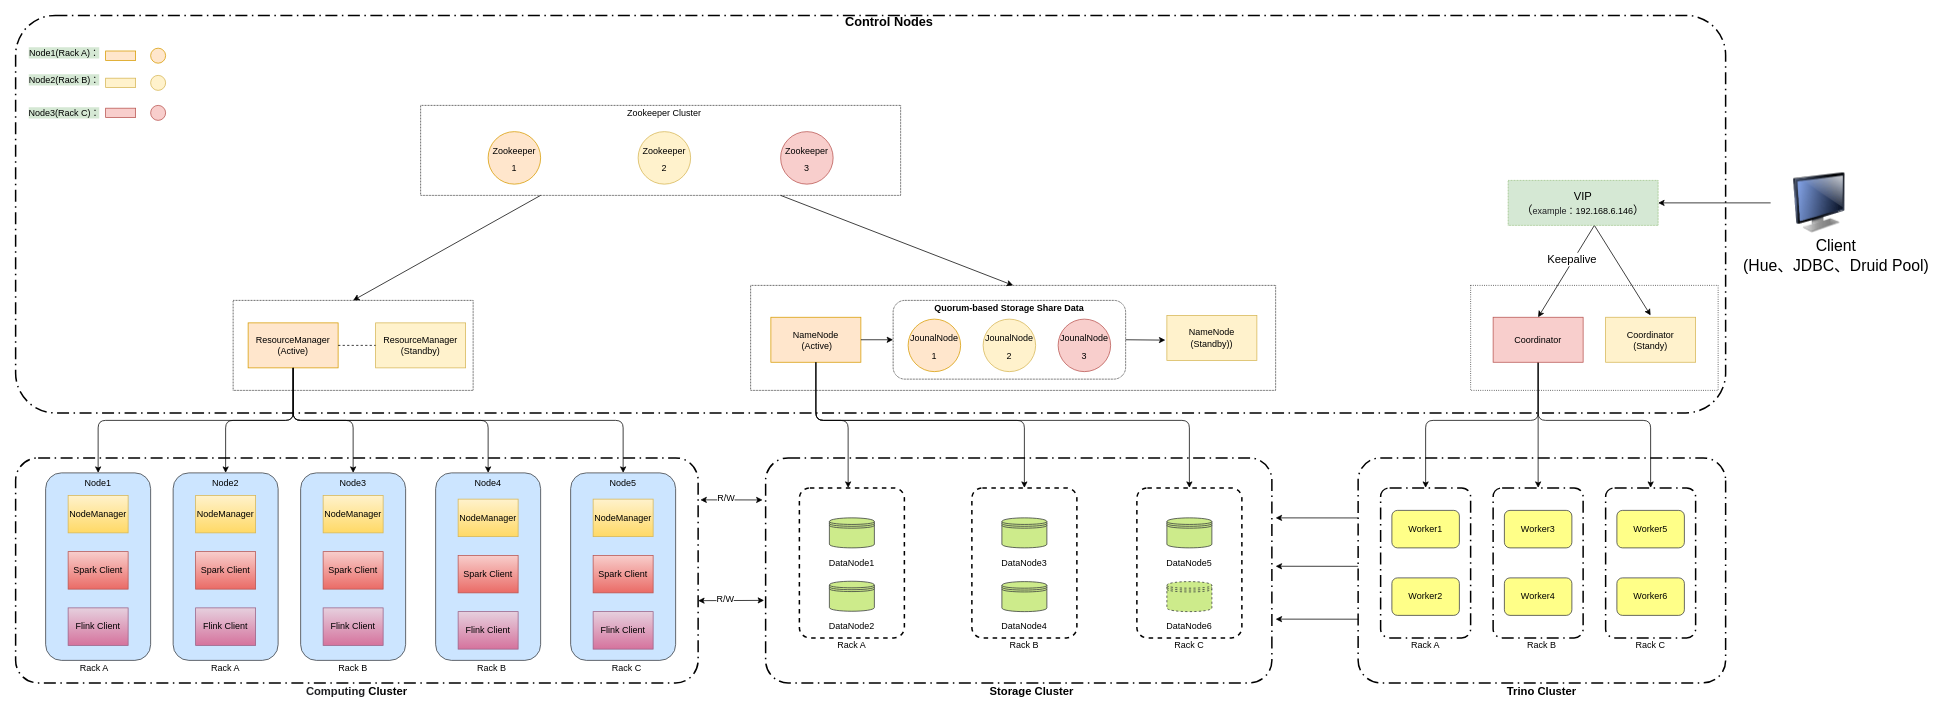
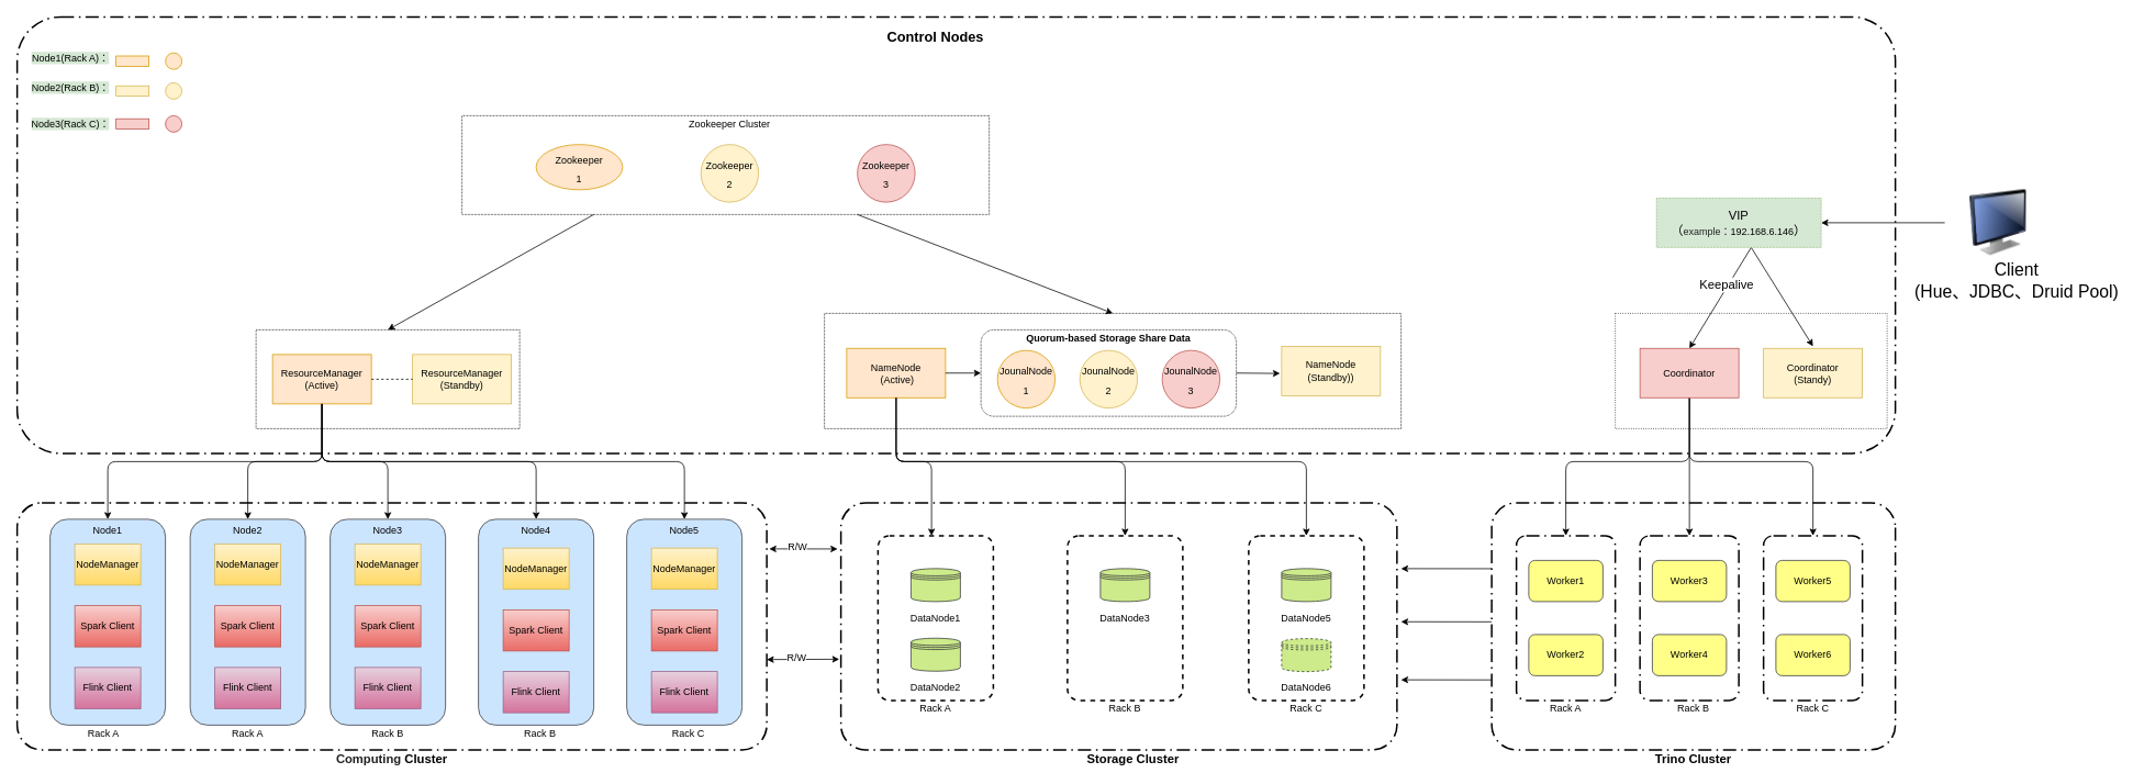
- <mxCell id="98" value="Control Nodes" style="text;html=1;strokeColor=none;fillColor=none;align=center;verticalAlign=middle;whiteSpace=wrap;rounded=0;fontSize=17;fontStyle=1" parent="1" vertex="1"><mxGeometry x="1120" y="20" width="130" height="20" as="geometry" /></mxCell>
+ <mxCell id="98" value="Control Nodes" style="text;html=1;strokeColor=none;fillColor=none;align=center;verticalAlign=middle;whiteSpace=wrap;rounded=0;fontSize=17;fontStyle=1" parent="1" vertex="1"><mxGeometry x="1070" y="35" width="130" height="20" as="geometry" /></mxCell>
- <mxCell id="21" value="&lt;font style=&quot;font-size: 12px&quot;&gt;Zookeeper&lt;br&gt;1&lt;/font&gt;" style="ellipse;whiteSpace=wrap;html=1;aspect=fixed;fontSize=19;fillColor=#ffe6cc;strokeColor=#d79b00;" parent="1" vertex="1"><mxGeometry x="650" y="175" width="70" height="70" as="geometry" /></mxCell>
+ <mxCell id="21" value="&lt;font style=&quot;font-size: 12px&quot;&gt;Zookeeper&lt;br&gt;1&lt;/font&gt;" style="ellipse;whiteSpace=wrap;html=1;aspect=fixed;fontSize=19;fillColor=#ffe6cc;strokeColor=#d79b00;" parent="1" vertex="1"><mxGeometry x="650" y="175" width="105" height="55" as="geometry" /></mxCell>
- <mxCell id="16" value="&lt;font style=&quot;font-size: 12px&quot;&gt;DataNode4&lt;/font&gt;" style="shape=datastore;whiteSpace=wrap;html=1;labelPosition=center;verticalLabelPosition=bottom;align=center;verticalAlign=top;fontSize=19;fillColor=#cdeb8b;strokeColor=#36393d;" parent="1" vertex="1"><mxGeometry x="1335" y="775" width="60" height="40" as="geometry" /></mxCell>
